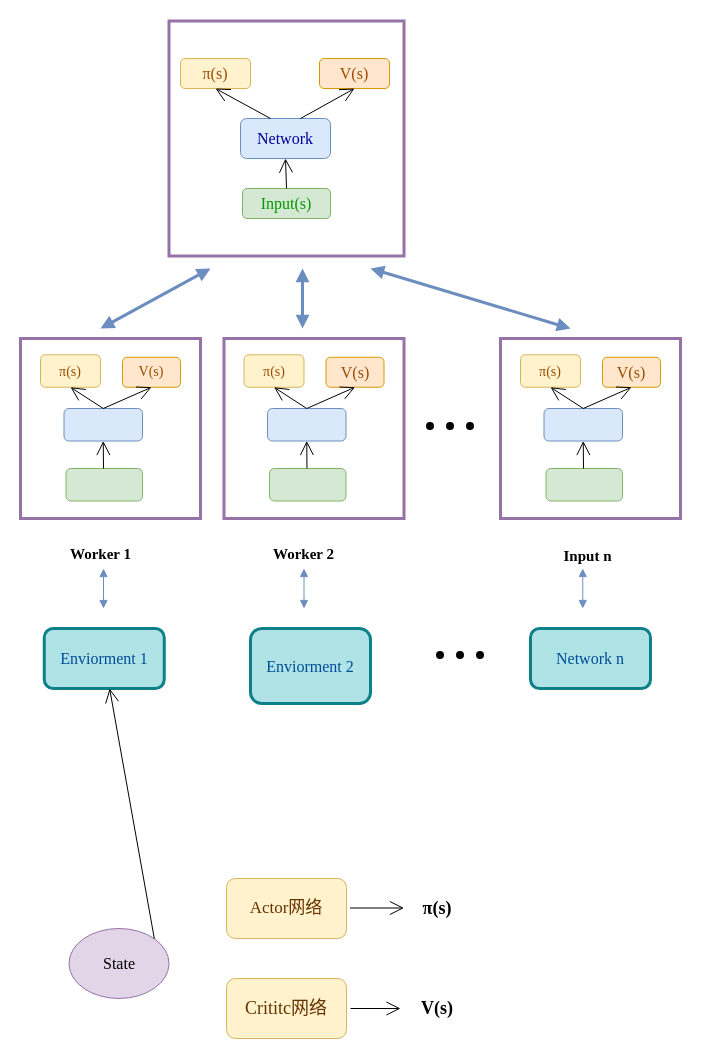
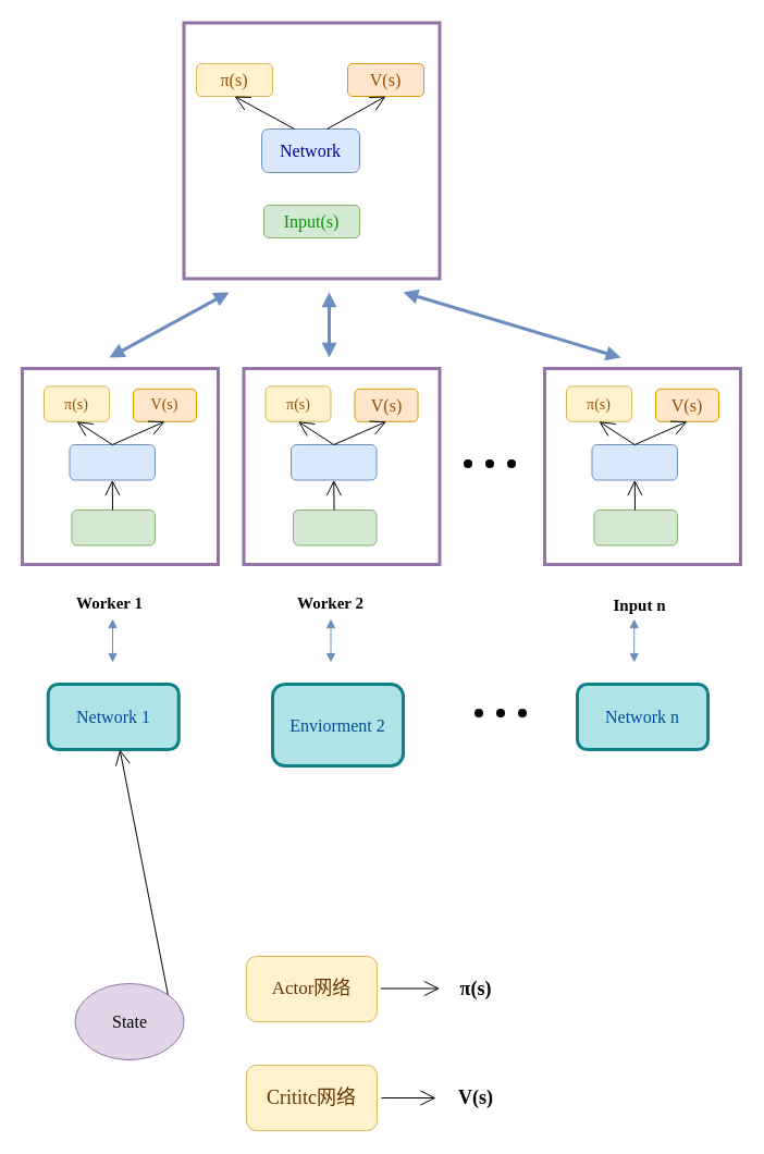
- <mxCell id="12" value="" parent="1" style="endArrow=open;endFill=1;endSize=12;html=1;rounded=0;entryX=0.5;entryY=1;entryDx=0;entryDy=0;exitX=0.5;exitY=0;exitDx=0;exitDy=0;" edge="1" target="8" source="9"><mxGeometry as="geometry" width="160" relative="1"><mxPoint as="sourcePoint" y="128" x="280" /><mxPoint as="targetPoint" y="98" x="225" /></mxGeometry></mxCell>
- <mxCell id="36" value="&lt;font color=&quot;#004c99&quot; face=&quot;Comic Sans MS&quot; style=&quot;font-size: 16px&quot;&gt;Enviorment 1&lt;/font&gt;" parent="1" vertex="1" style="rounded=1;whiteSpace=wrap;html=1;shadow=0;strokeWidth=3;fillColor=#b0e3e6;strokeColor=#0e8088;"><mxGeometry as="geometry" height="60" width="120" y="628" x="43.75" /></mxCell>
+ <mxCell id="36" value="&lt;font color=&quot;#004c99&quot; face=&quot;Comic Sans MS&quot; style=&quot;font-size: 16px&quot;&gt;Network 1&lt;/font&gt;" parent="1" vertex="1" style="rounded=1;whiteSpace=wrap;html=1;shadow=0;strokeWidth=3;fillColor=#b0e3e6;strokeColor=#0e8088;"><mxGeometry as="geometry" height="60" width="120" y="628" x="43.75" /></mxCell>
- <mxCell id="53" value="&lt;font face=&quot;Comic Sans MS&quot; style=&quot;font-size: 16px&quot;&gt;State&lt;/font&gt;" parent="1" vertex="1" style="ellipse;whiteSpace=wrap;html=1;fillColor=#e1d5e7;strokeColor=#9673a6;"><mxGeometry as="geometry" height="70" width="100" y="928" x="68.5" /></mxCell>
+ <mxCell id="53" value="&lt;font face=&quot;Comic Sans MS&quot; style=&quot;font-size: 16px&quot;&gt;State&lt;/font&gt;" parent="1" vertex="1" style="ellipse;whiteSpace=wrap;html=1;fillColor=#e1d5e7;strokeColor=#9673a6;"><mxGeometry x="68.5" y="903" as="geometry" height="70" width="100" /></mxCell>
